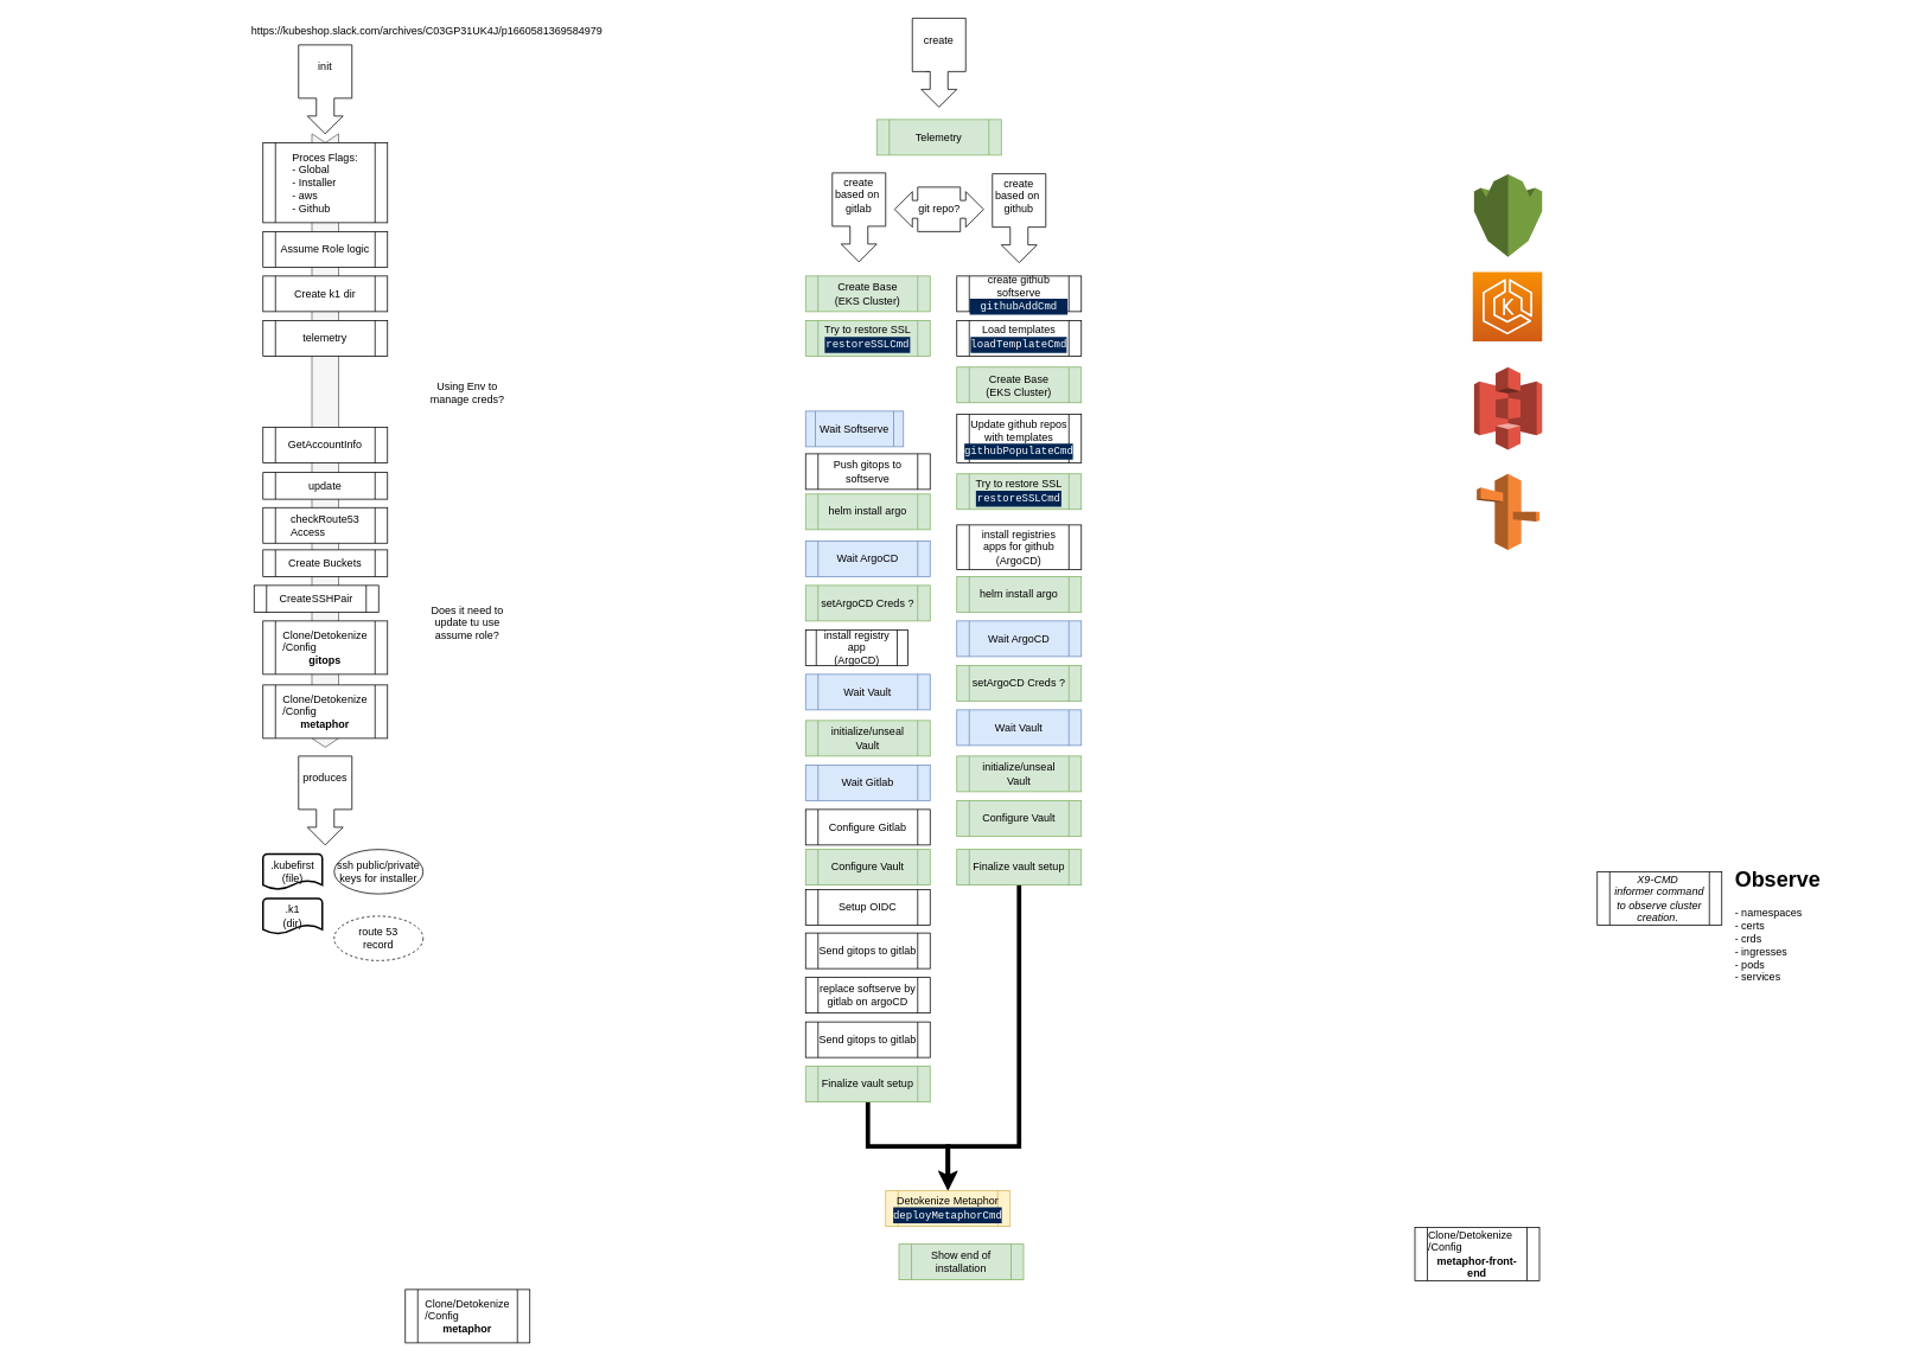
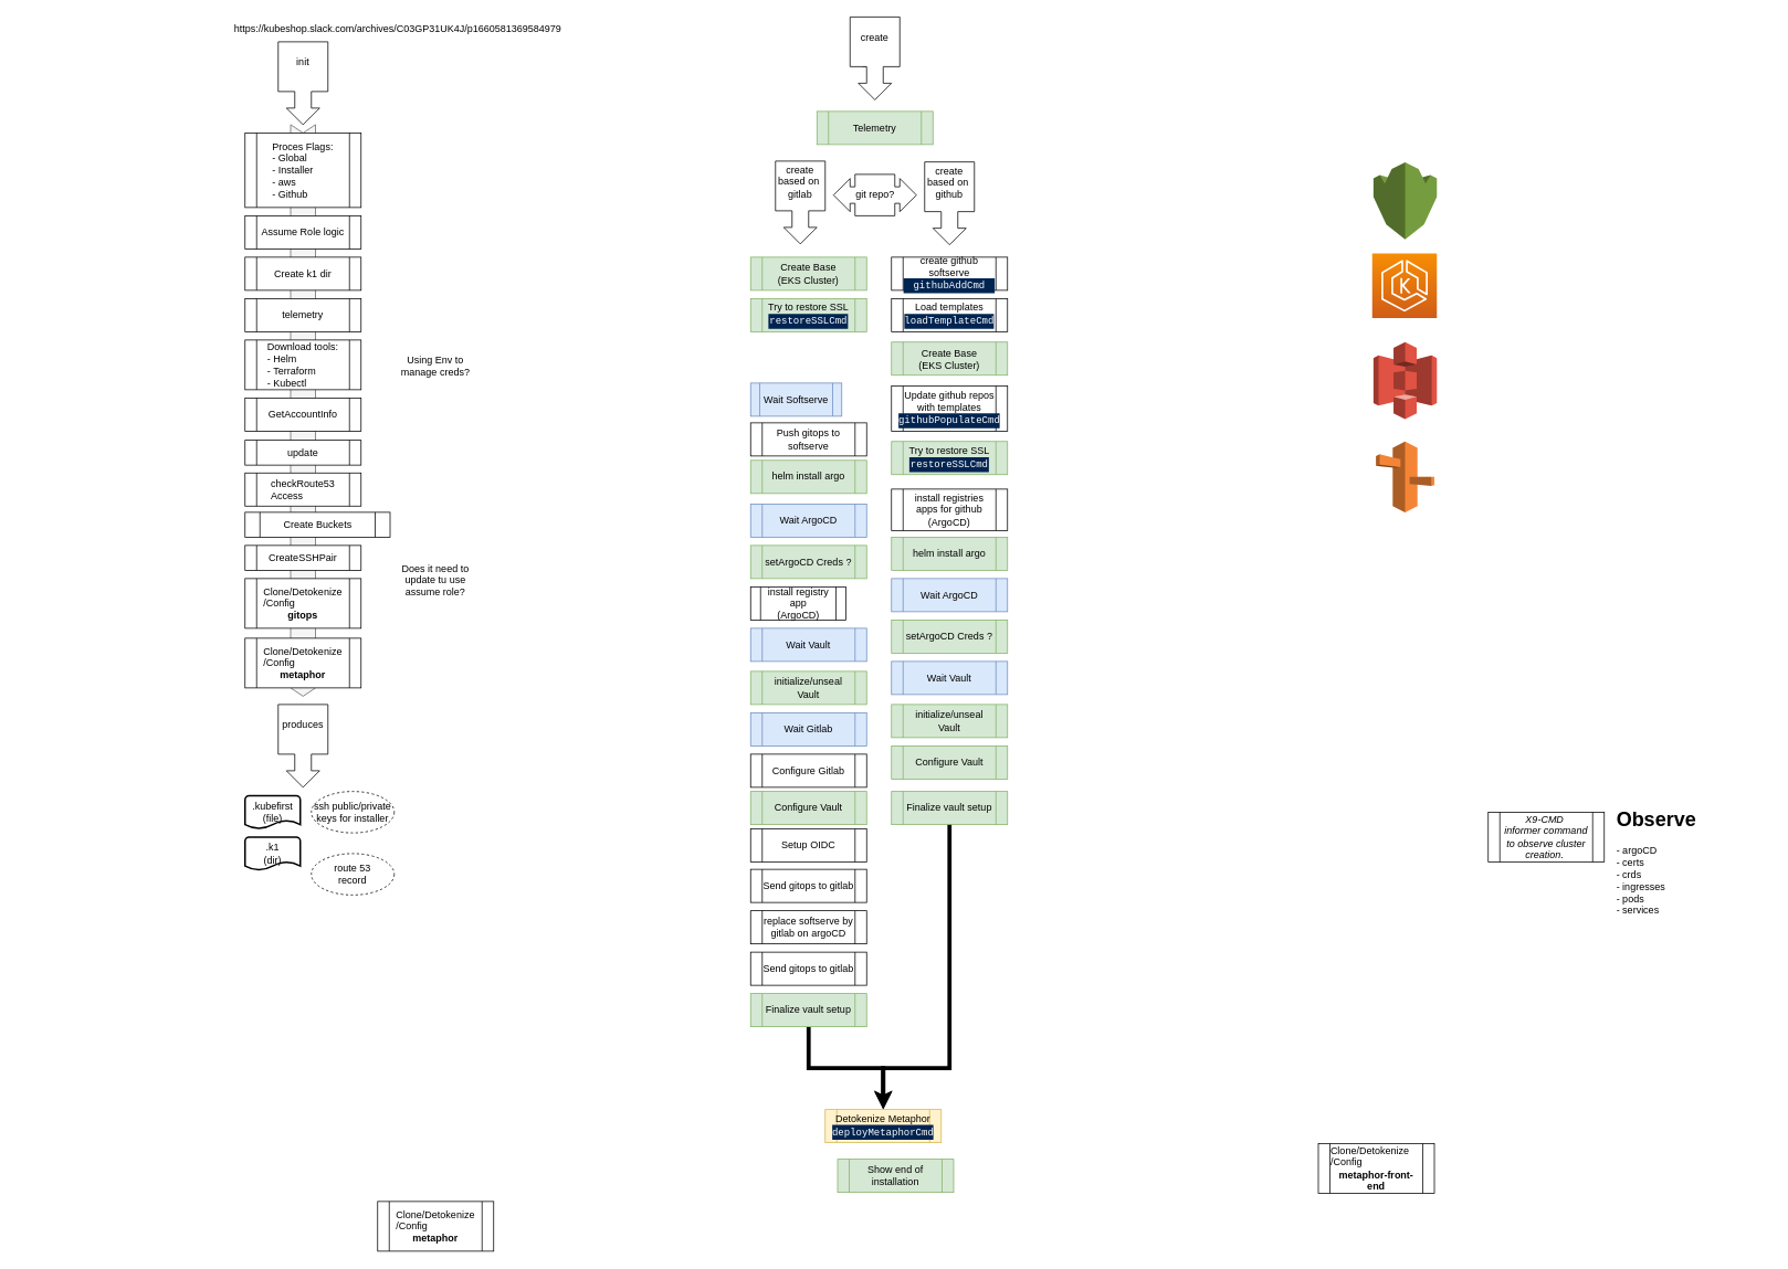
+ <mxCell id="21" value="&lt;div style=&quot;text-align: left;&quot;&gt;Download tools:&lt;/div&gt;&lt;div style=&quot;text-align: left;&quot;&gt;- Helm&lt;/div&gt;&lt;div style=&quot;text-align: left;&quot;&gt;- Terraform&lt;/div&gt;&lt;div style=&quot;text-align: left;&quot;&gt;- Kubectl&lt;/div&gt;" style="shape=process;whiteSpace=wrap;html=1;backgroundOutline=1;" parent="1" vertex="1"><mxGeometry x="295" y="410" width="140" height="60" as="geometry" /></mxCell>
- <mxCell id="26" value="&lt;div style=&quot;text-align: left;&quot;&gt;Create Buckets&lt;/div&gt;" style="shape=process;whiteSpace=wrap;html=1;backgroundOutline=1;" parent="1" vertex="1"><mxGeometry x="295" y="618" width="140" height="30" as="geometry" /></mxCell>
+ <mxCell id="26" value="&lt;div style=&quot;text-align: left;&quot;&gt;Create Buckets&lt;/div&gt;" style="shape=process;whiteSpace=wrap;html=1;backgroundOutline=1;" parent="1" vertex="1"><mxGeometry x="295" y="618" width="175" height="30" as="geometry" /></mxCell>
- <mxCell id="27" value="&lt;div style=&quot;text-align: left;&quot;&gt;CreateSSHPair&lt;/div&gt;" style="shape=process;whiteSpace=wrap;html=1;backgroundOutline=1;" parent="1" vertex="1"><mxGeometry x="285" y="658" width="140" height="30" as="geometry" /></mxCell>
+ <mxCell id="27" value="&lt;div style=&quot;text-align: left;&quot;&gt;CreateSSHPair&lt;/div&gt;" style="shape=process;whiteSpace=wrap;html=1;backgroundOutline=1;" parent="1" vertex="1"><mxGeometry x="295" y="658" width="140" height="30" as="geometry" /></mxCell>
- <mxCell id="34" value="ssh public/private&lt;br&gt;keys for installer" style="ellipse;whiteSpace=wrap;html=1;" parent="1" vertex="1"><mxGeometry x="375" y="955" width="100" height="50" as="geometry" /></mxCell>
+ <mxCell id="34" value="ssh public/private&lt;br&gt;keys for installer" style="ellipse;whiteSpace=wrap;html=1;dashed=1;" parent="1" vertex="1"><mxGeometry x="375" y="955" width="100" height="50" as="geometry" /></mxCell>
- <mxCell id="79" value="&lt;h1&gt;Observe&lt;/h1&gt;&lt;div&gt;- namespaces&lt;/div&gt;&lt;div&gt;- certs&lt;/div&gt;&lt;div&gt;- crds&lt;/div&gt;&lt;div&gt;- ingresses&lt;/div&gt;&lt;div&gt;- pods&lt;/div&gt;&lt;div&gt;- services&lt;/div&gt;&lt;div&gt;&lt;br&gt;&lt;/div&gt;" style="text;html=1;strokeColor=none;fillColor=none;spacing=5;spacingTop=-20;whiteSpace=wrap;overflow=hidden;rounded=0;" vertex="1" parent="1"><mxGeometry x="1945" y="969" width="190" height="180" as="geometry" /></mxCell>
+ <mxCell id="79" value="&lt;h1&gt;Observe&lt;/h1&gt;&lt;div&gt;- argoCD&lt;/div&gt;&lt;div&gt;- certs&lt;/div&gt;&lt;div&gt;- crds&lt;/div&gt;&lt;div&gt;- ingresses&lt;/div&gt;&lt;div&gt;- pods&lt;/div&gt;&lt;div&gt;- services&lt;/div&gt;&lt;div&gt;&lt;br&gt;&lt;/div&gt;" style="text;html=1;strokeColor=none;fillColor=none;spacing=5;spacingTop=-20;whiteSpace=wrap;overflow=hidden;rounded=0;" vertex="1" parent="1"><mxGeometry x="1945" y="969" width="190" height="180" as="geometry" /></mxCell>
